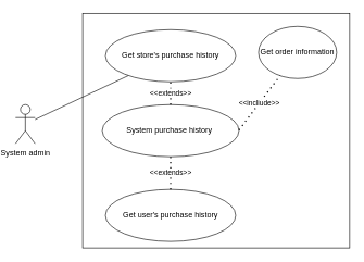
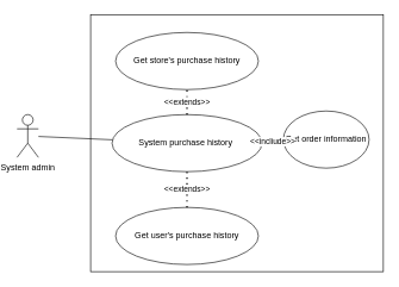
- <mxCell id="10" value="Get order information" style="ellipse;whiteSpace=wrap;html=1;" vertex="1" parent="1"><mxGeometry x="393" y="40" width="120" height="80" as="geometry" /></mxCell>
+ <mxCell id="10" value="Get order information" style="ellipse;whiteSpace=wrap;html=1;" vertex="1" parent="1"><mxGeometry x="393" y="155" width="120" height="80" as="geometry" /></mxCell>
- <mxCell id="5" value="" style="endArrow=none;html=1;" edge="1" parent="1" source="3" target="6"><mxGeometry width="50" height="50" relative="1" as="geometry"><mxPoint x="323" y="290" as="sourcePoint" /><mxPoint x="373" y="240" as="targetPoint" /></mxGeometry></mxCell>
+ <mxCell id="5" value="" style="endArrow=none;html=1;" edge="1" parent="1" source="3" target="4"><mxGeometry width="50" height="50" relative="1" as="geometry"><mxPoint x="323" y="290" as="sourcePoint" /><mxPoint x="373" y="240" as="targetPoint" /></mxGeometry></mxCell>
